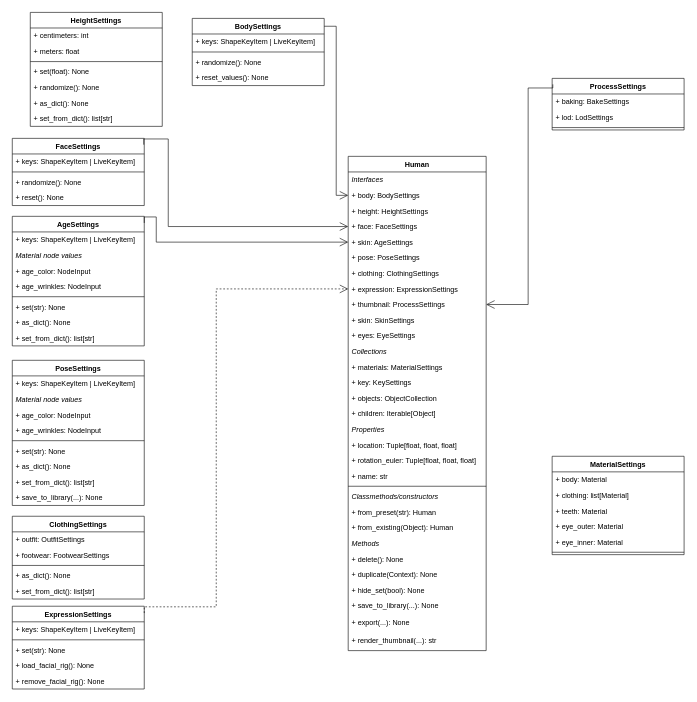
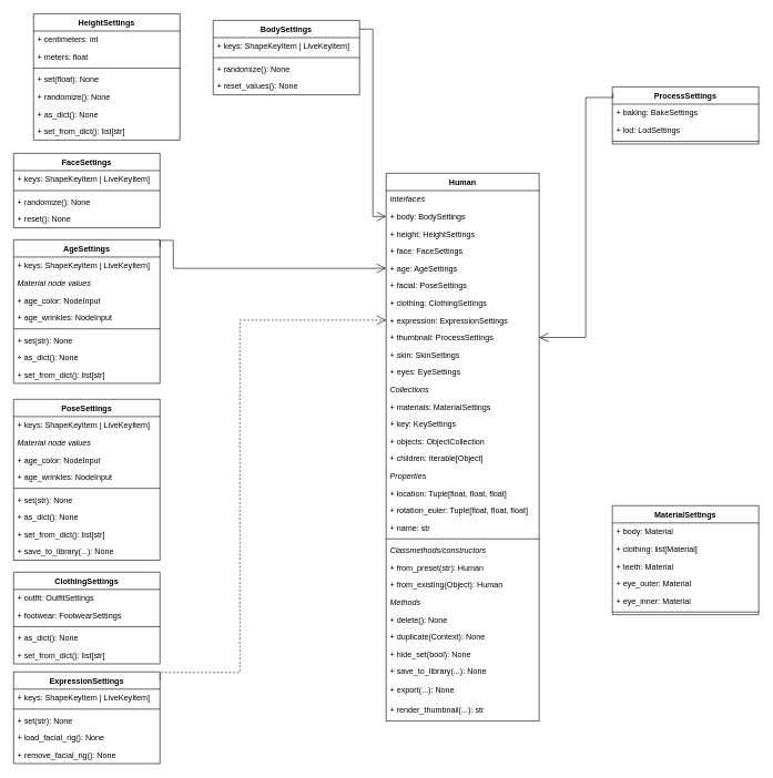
- <mxCell id="84" value="" style="endArrow=open;endFill=1;endSize=12;html=1;rounded=0;exitX=0.996;exitY=0.094;exitDx=0;exitDy=0;exitPerimeter=0;entryX=0;entryY=0.5;entryDx=0;entryDy=0;edgeStyle=orthogonalEdgeStyle;" edge="1" parent="1" source="47" target="6"><mxGeometry width="160" relative="1" as="geometry"><mxPoint x="580" y="430" as="sourcePoint" /><mxPoint x="740" y="430" as="targetPoint" /><Array as="points"><mxPoint x="239" y="231" /><mxPoint x="280" y="231" /><mxPoint x="280" y="377" /></Array></mxGeometry></mxCell>
- <mxCell id="7" value="+ skin: AgeSettings&#10;" style="text;strokeColor=none;fillColor=none;align=left;verticalAlign=top;spacingLeft=4;spacingRight=4;overflow=hidden;rotatable=0;points=[[0,0.5],[1,0.5]];portConstraint=eastwest;fontStyle=0" vertex="1" parent="2"><mxGeometry y="130" width="230" height="26" as="geometry" /></mxCell>
+ <mxCell id="7" value="+ age: AgeSettings&#10;" style="text;strokeColor=none;fillColor=none;align=left;verticalAlign=top;spacingLeft=4;spacingRight=4;overflow=hidden;rotatable=0;points=[[0,0.5],[1,0.5]];portConstraint=eastwest;fontStyle=0" vertex="1" parent="2"><mxGeometry y="130" width="230" height="26" as="geometry" /></mxCell>
- <mxCell id="8" value="+ pose: PoseSettings&#10;&#10;" style="text;strokeColor=none;fillColor=none;align=left;verticalAlign=top;spacingLeft=4;spacingRight=4;overflow=hidden;rotatable=0;points=[[0,0.5],[1,0.5]];portConstraint=eastwest;fontStyle=0" vertex="1" parent="2"><mxGeometry y="156" width="230" height="26" as="geometry" /></mxCell>
+ <mxCell id="8" value="+ facial: PoseSettings&#10;&#10;" style="text;strokeColor=none;fillColor=none;align=left;verticalAlign=top;spacingLeft=4;spacingRight=4;overflow=hidden;rotatable=0;points=[[0,0.5],[1,0.5]];portConstraint=eastwest;fontStyle=0" vertex="1" parent="2"><mxGeometry y="156" width="230" height="26" as="geometry" /></mxCell>
